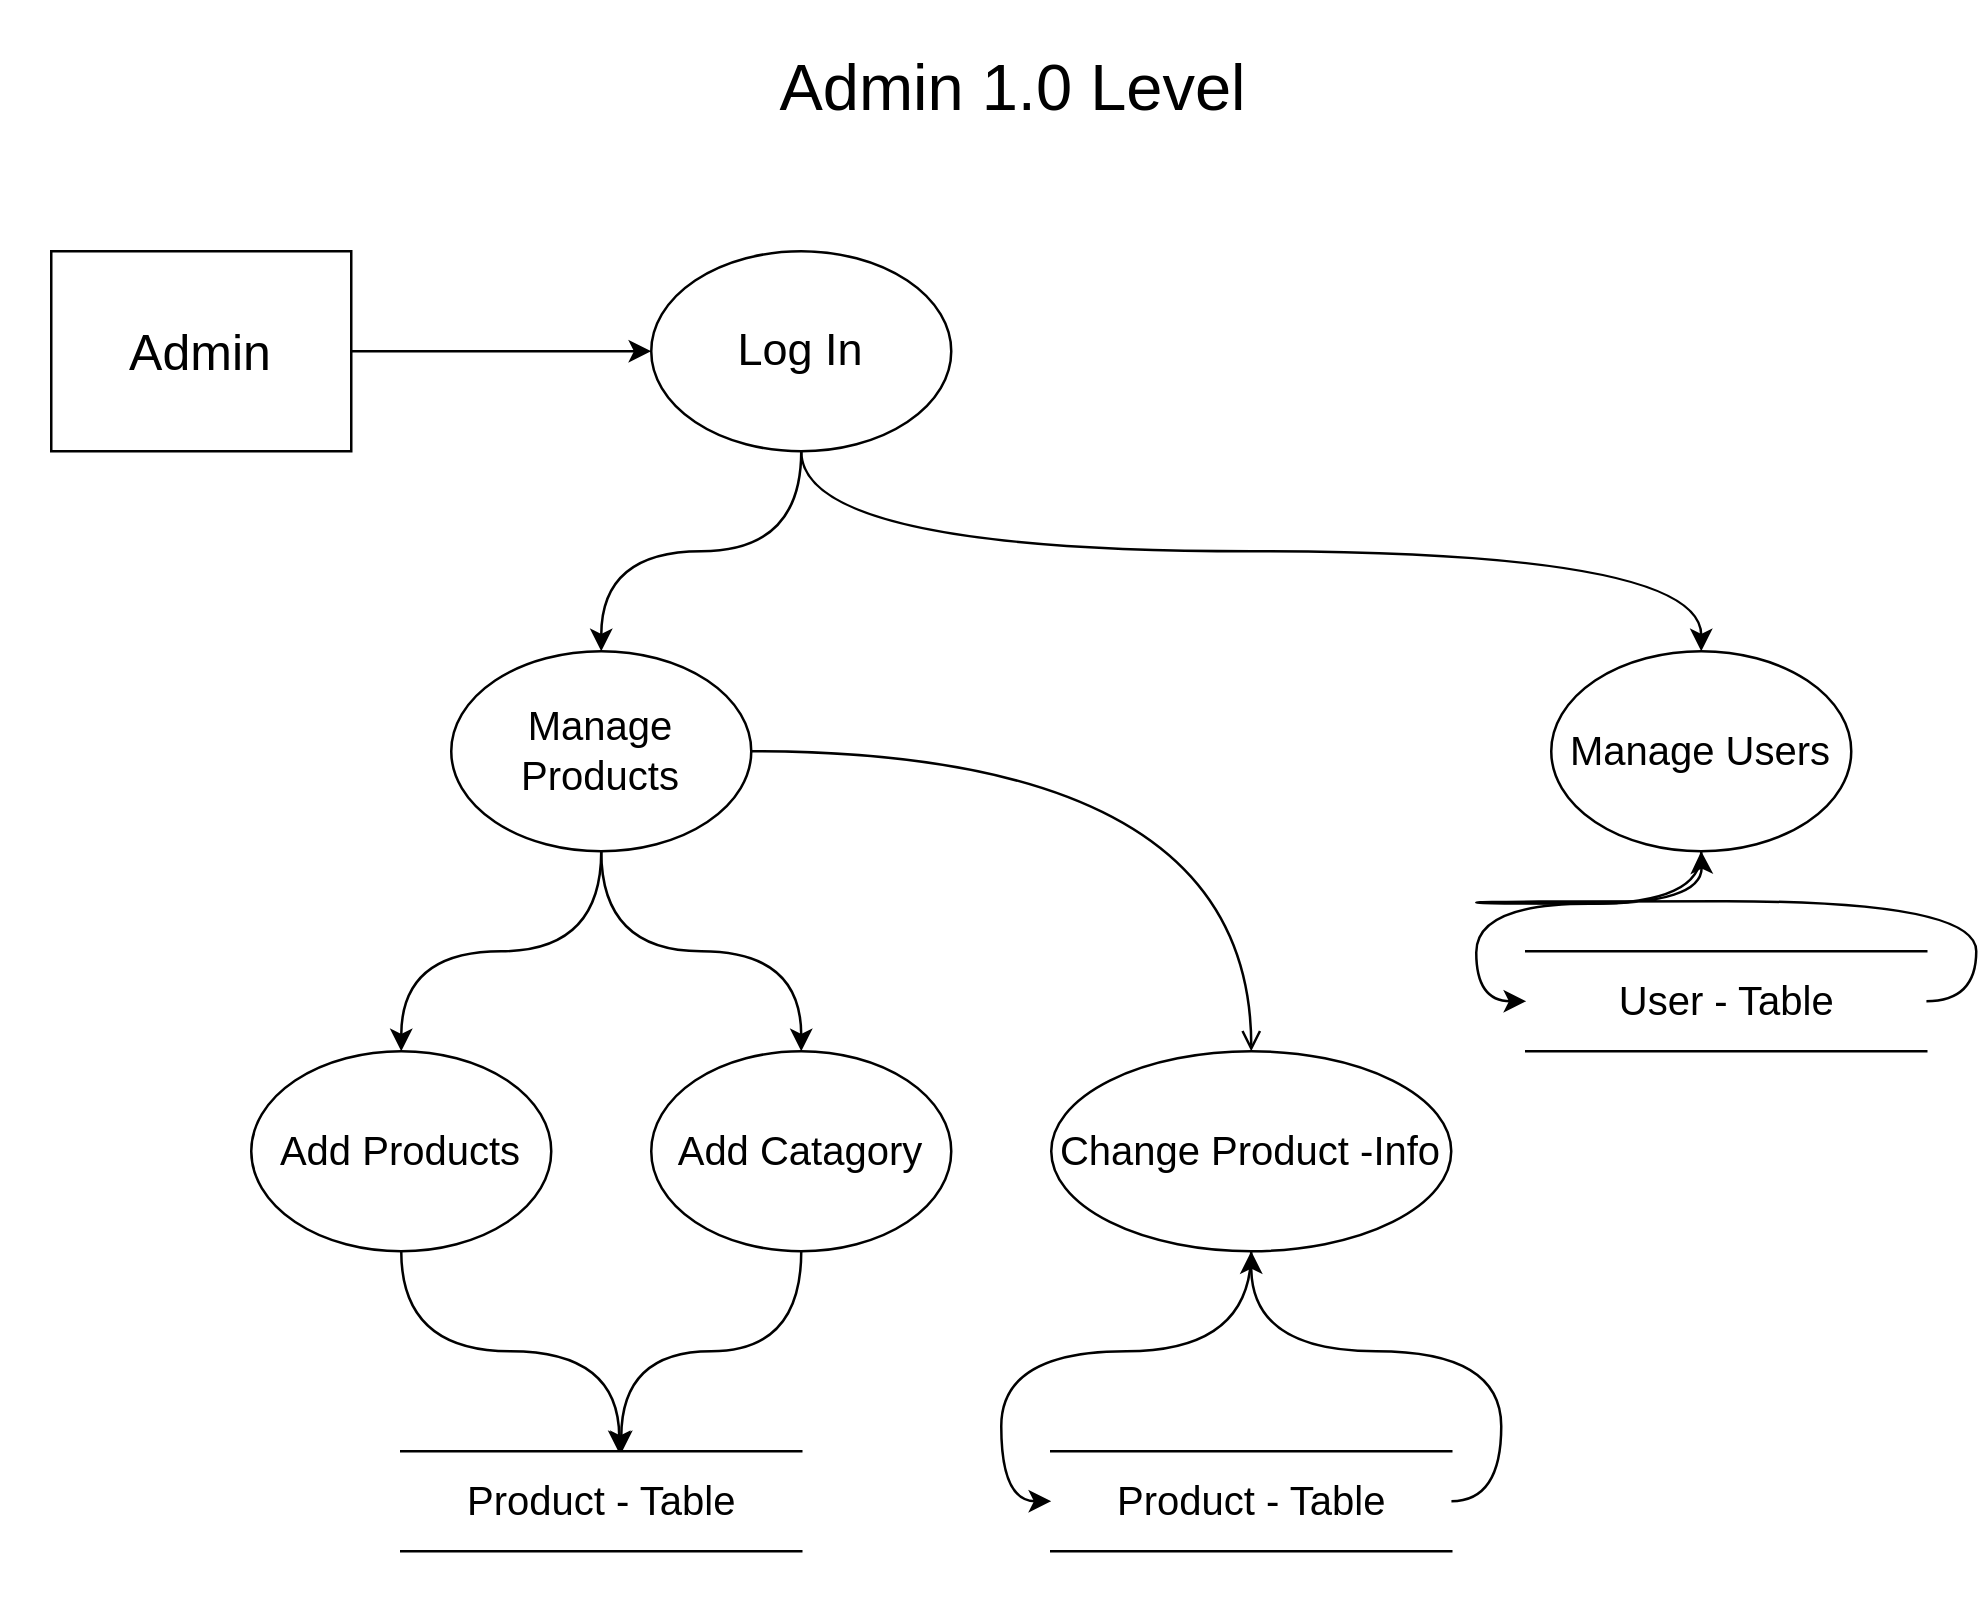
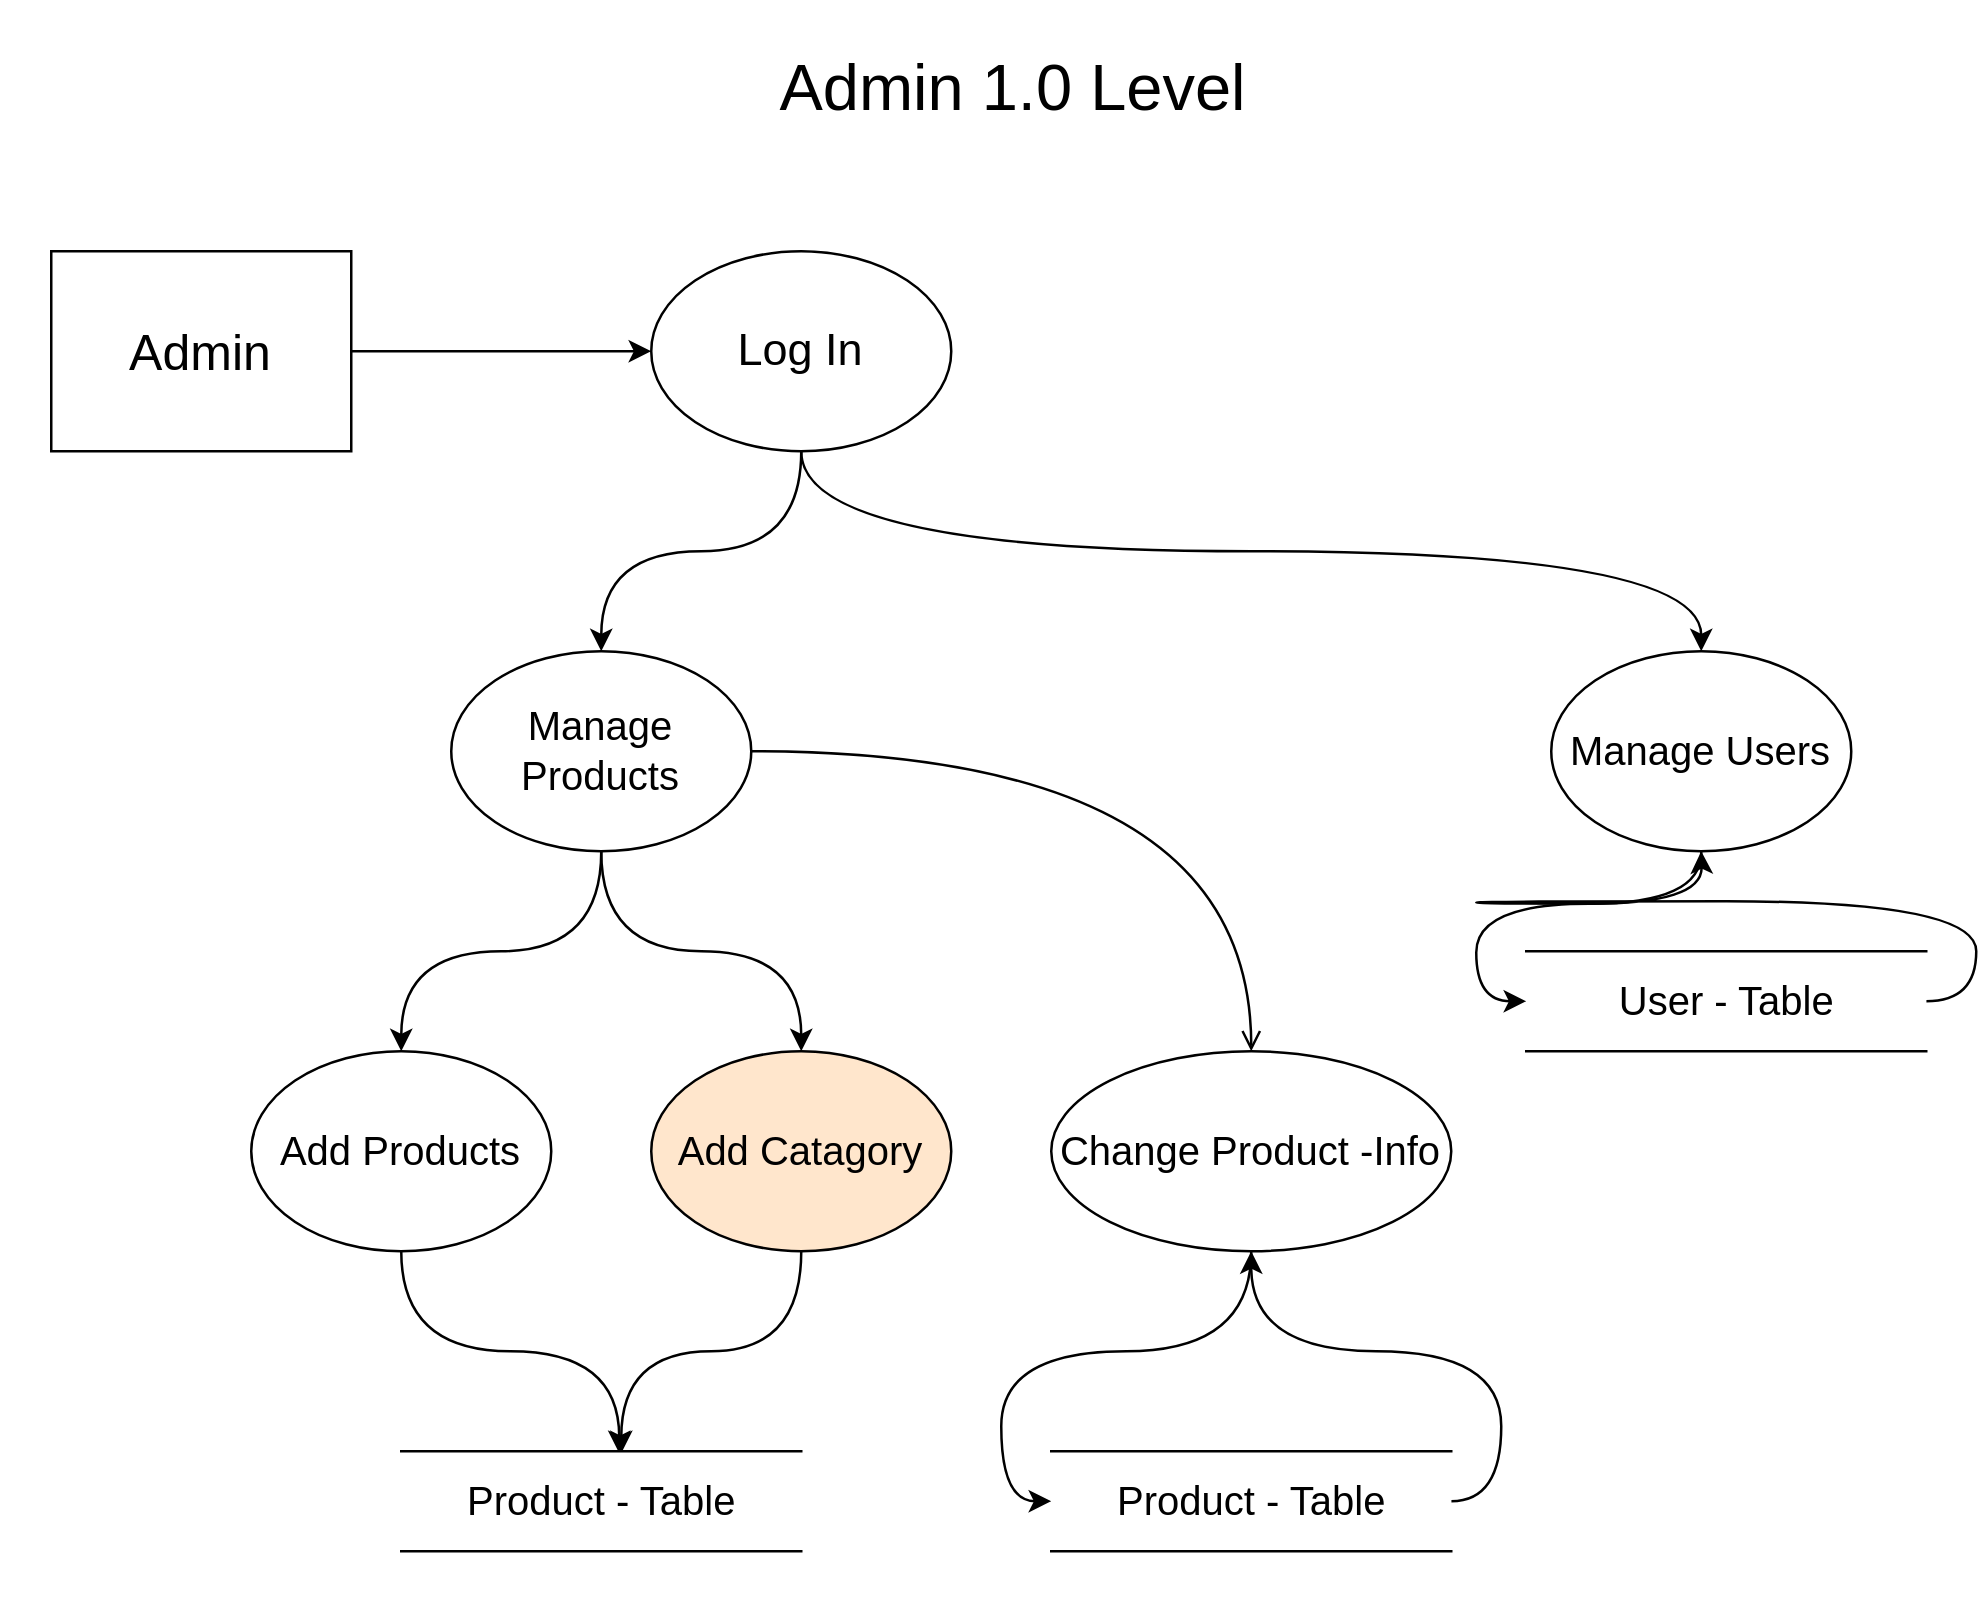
- <mxCell id="16" value="&lt;font style=&quot;font-size: 16px&quot;&gt;Add Catagory&lt;/font&gt;" style="ellipse;whiteSpace=wrap;html=1;" vertex="1" parent="1"><mxGeometry x="260" y="420" width="120" height="80" as="geometry" /></mxCell>
+ <mxCell id="16" value="&lt;font style=&quot;font-size: 16px&quot;&gt;Add Catagory&lt;/font&gt;" style="ellipse;whiteSpace=wrap;html=1;fillColor=#ffe6cc;" vertex="1" parent="1"><mxGeometry x="260" y="420" width="120" height="80" as="geometry" /></mxCell>
